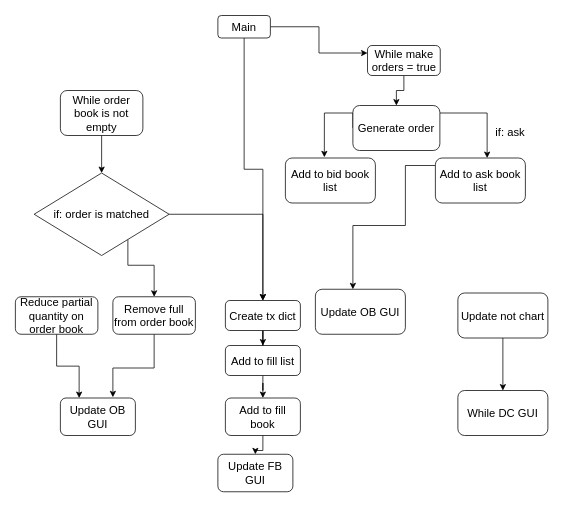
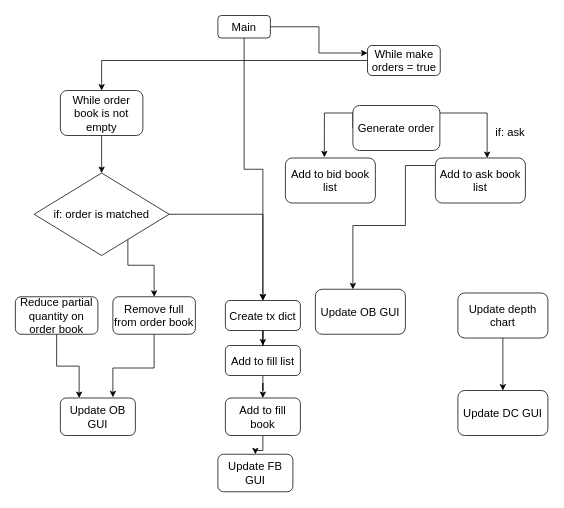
- <mxCell id="32" style="edgeStyle=orthogonalEdgeStyle;rounded=0;orthogonalLoop=1;jettySize=auto;html=1;entryX=0.5;entryY=0;entryDx=0;entryDy=0;fontSize=15;" edge="1" parent="1" source="33" target="4"><mxGeometry relative="1" as="geometry" /></mxCell>
+ <mxCell id="32" style="edgeStyle=orthogonalEdgeStyle;rounded=0;orthogonalLoop=1;jettySize=auto;html=1;fontSize=15;" edge="1" parent="1" source="33" target="14"><mxGeometry relative="1" as="geometry" /></mxCell>
- <mxCell id="7" value="Update not chart" style="rounded=1;whiteSpace=wrap;html=1;fontSize=15;" parent="1" vertex="1"><mxGeometry x="610" y="390" width="120" height="60" as="geometry" /></mxCell>
+ <mxCell id="7" value="Update depth chart" style="rounded=1;whiteSpace=wrap;html=1;fontSize=15;" parent="1" vertex="1"><mxGeometry x="610" y="390" width="120" height="60" as="geometry" /></mxCell>
- <mxCell id="10" value="While DC GUI" style="rounded=1;whiteSpace=wrap;html=1;fontSize=15;" parent="1" vertex="1"><mxGeometry x="610" y="520" width="120" height="60" as="geometry" /></mxCell>
+ <mxCell id="10" value="Update DC GUI" style="rounded=1;whiteSpace=wrap;html=1;fontSize=15;" parent="1" vertex="1"><mxGeometry x="610" y="520" width="120" height="60" as="geometry" /></mxCell>
